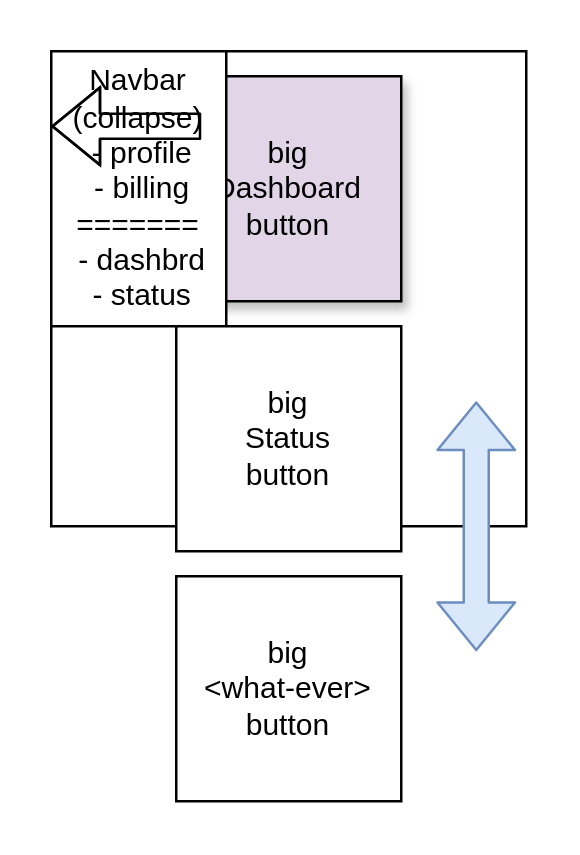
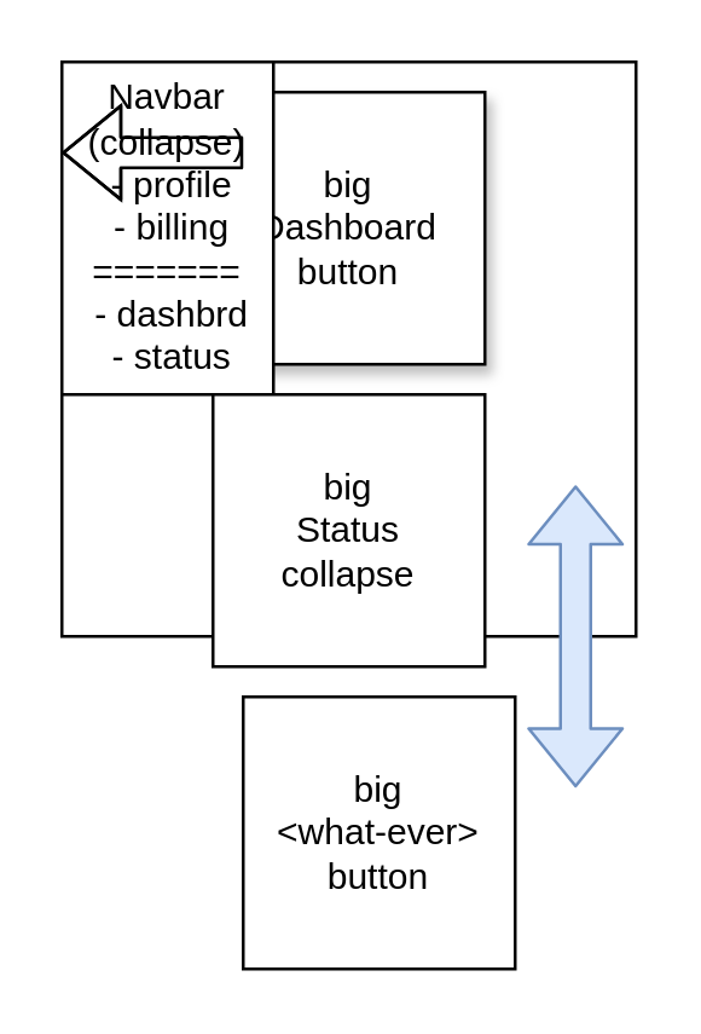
- <mxCell id="3" value="&lt;div style=&quot;text-align: center&quot;&gt;big&lt;/div&gt;&lt;div style=&quot;text-align: center&quot;&gt;Dashboard&lt;/div&gt;&lt;div style=&quot;text-align: center&quot;&gt;button&lt;/div&gt;&lt;div style=&quot;text-align: center&quot;&gt;&lt;/div&gt;" style="whiteSpace=wrap;html=1;aspect=fixed;align=center;shadow=1;fillColor=#e1d5e7;" parent="1" vertex="1"><mxGeometry x="70" y="30" width="90" height="90" as="geometry" /></mxCell>
+ <mxCell id="3" value="&lt;div style=&quot;text-align: center&quot;&gt;big&lt;/div&gt;&lt;div style=&quot;text-align: center&quot;&gt;Dashboard&lt;/div&gt;&lt;div style=&quot;text-align: center&quot;&gt;button&lt;/div&gt;&lt;div style=&quot;text-align: center&quot;&gt;&lt;/div&gt;" style="whiteSpace=wrap;html=1;aspect=fixed;align=center;shadow=1;" parent="1" vertex="1"><mxGeometry x="70" y="30" width="90" height="90" as="geometry" /></mxCell>
- <mxCell id="6" value="&lt;div style=&quot;text-align: center&quot;&gt;big&lt;/div&gt;&lt;div style=&quot;text-align: center&quot;&gt;Status&lt;/div&gt;&lt;div style=&quot;text-align: center&quot;&gt;button&lt;/div&gt;&lt;div style=&quot;text-align: center&quot;&gt;&lt;/div&gt;" style="whiteSpace=wrap;html=1;aspect=fixed;align=center;" parent="1" vertex="1"><mxGeometry x="70" y="130" width="90" height="90" as="geometry" /></mxCell>
+ <mxCell id="6" value="&lt;div style=&quot;text-align: center&quot;&gt;big&lt;/div&gt;&lt;div style=&quot;text-align: center&quot;&gt;Status&lt;/div&gt;&lt;div style=&quot;text-align: center&quot;&gt;collapse&lt;/div&gt;&lt;div style=&quot;text-align: center&quot;&gt;&lt;/div&gt;" style="whiteSpace=wrap;html=1;aspect=fixed;align=center;" parent="1" vertex="1"><mxGeometry x="70" y="130" width="90" height="90" as="geometry" /></mxCell>
- <mxCell id="7" value="&lt;div style=&quot;text-align: center&quot;&gt;big&lt;/div&gt;&lt;div style=&quot;text-align: center&quot;&gt;&amp;lt;what-ever&amp;gt;&lt;/div&gt;&lt;div style=&quot;text-align: center&quot;&gt;button&lt;/div&gt;&lt;div style=&quot;text-align: center&quot;&gt;&lt;/div&gt;" style="whiteSpace=wrap;html=1;aspect=fixed;align=center;" parent="1" vertex="1"><mxGeometry x="70" y="230" width="90" height="90" as="geometry" /></mxCell>
+ <mxCell id="7" value="&lt;div style=&quot;text-align: center&quot;&gt;big&lt;/div&gt;&lt;div style=&quot;text-align: center&quot;&gt;&amp;lt;what-ever&amp;gt;&lt;/div&gt;&lt;div style=&quot;text-align: center&quot;&gt;button&lt;/div&gt;&lt;div style=&quot;text-align: center&quot;&gt;&lt;/div&gt;" style="whiteSpace=wrap;html=1;aspect=fixed;align=center;" parent="1" vertex="1"><mxGeometry x="80" y="230" width="90" height="90" as="geometry" /></mxCell>
